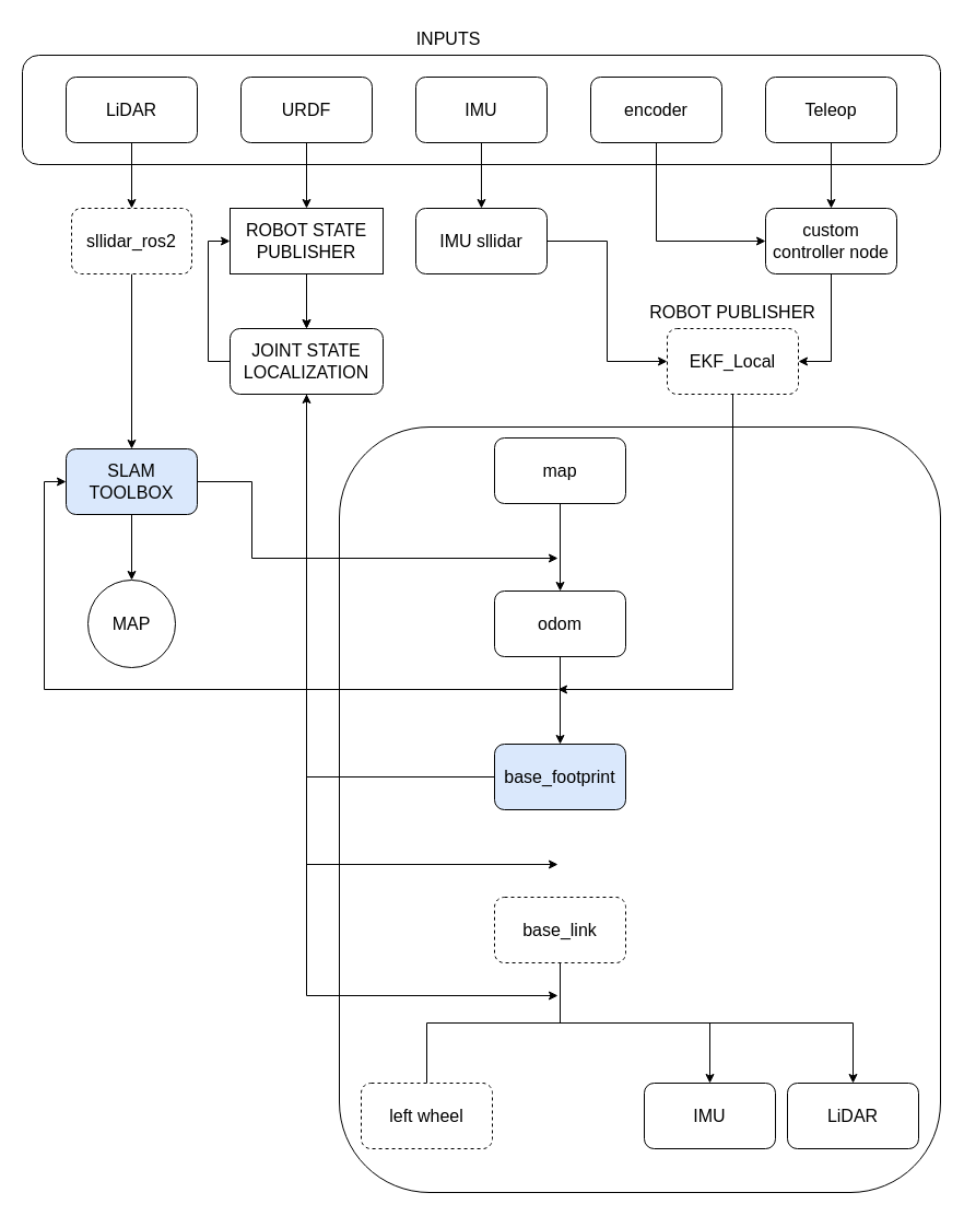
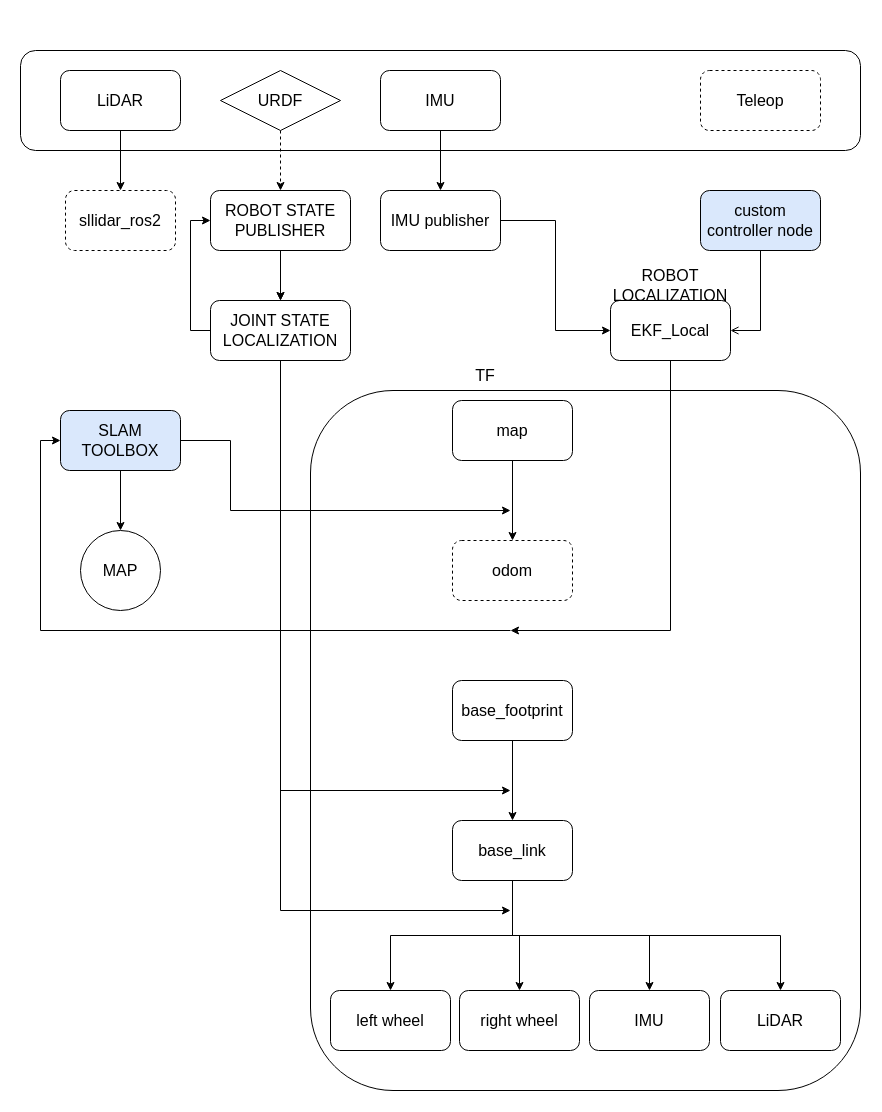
- <mxCell id="16" value="INPUTS" style="text;html=1;align=center;verticalAlign=middle;whiteSpace=wrap;rounded=0;fontSize=16;" vertex="1" parent="1"><mxGeometry x="380" y="20" width="60" height="30" as="geometry" /></mxCell>
- <mxCell id="11" value="URDF" style="rounded=1;whiteSpace=wrap;html=1;fontSize=16;" vertex="1" parent="1"><mxGeometry x="220" y="70" width="120" height="60" as="geometry" /></mxCell>
+ <mxCell id="11" value="URDF" style="rhombus;whiteSpace=wrap;html=1;fontSize=16;" vertex="1" parent="1"><mxGeometry x="220" y="70" width="120" height="60" as="geometry" /></mxCell>
- <mxCell id="5" value="encoder" style="rounded=1;whiteSpace=wrap;html=1;fontSize=16;" vertex="1" parent="1"><mxGeometry x="540" y="70" width="120" height="60" as="geometry" /></mxCell>
- <mxCell id="3" value="Teleop" style="rounded=1;whiteSpace=wrap;html=1;fontSize=16;" vertex="1" parent="1"><mxGeometry x="700" y="70" width="120" height="60" as="geometry" /></mxCell>
+ <mxCell id="3" value="Teleop" style="rounded=1;whiteSpace=wrap;html=1;fontSize=16;dashed=1;" vertex="1" parent="1"><mxGeometry x="700" y="70" width="120" height="60" as="geometry" /></mxCell>
- <mxCell id="10" value="" style="edgeStyle=orthogonalEdgeStyle;rounded=0;orthogonalLoop=1;jettySize=auto;html=1;fontSize=16;" edge="1" parent="1" source="11" target="21"><mxGeometry relative="1" as="geometry" /></mxCell>
+ <mxCell id="10" value="" style="edgeStyle=orthogonalEdgeStyle;rounded=0;orthogonalLoop=1;jettySize=auto;html=1;fontSize=16;dashed=1;" edge="1" parent="1" source="11" target="21"><mxGeometry relative="1" as="geometry" /></mxCell>
- <mxCell id="14" value="" style="edgeStyle=orthogonalEdgeStyle;rounded=0;orthogonalLoop=1;jettySize=auto;html=1;fontSize=16;" edge="1" parent="1" source="3" target="13"><mxGeometry relative="1" as="geometry" /></mxCell>
- <mxCell id="21" value="ROBOT STATE PUBLISHER" style="whiteSpace=wrap;html=1;fontSize=16;rounded=0;" vertex="1" parent="1"><mxGeometry x="210" y="190" width="140" height="60" as="geometry" /></mxCell>
+ <mxCell id="21" value="ROBOT STATE PUBLISHER" style="whiteSpace=wrap;html=1;rounded=1;fontSize=16;" vertex="1" parent="1"><mxGeometry x="210" y="190" width="140" height="60" as="geometry" /></mxCell>
- <mxCell id="19" value="IMU sllidar" style="whiteSpace=wrap;html=1;rounded=1;fontSize=16;" vertex="1" parent="1"><mxGeometry x="380" y="190" width="120" height="60" as="geometry" /></mxCell>
+ <mxCell id="19" value="IMU publisher" style="whiteSpace=wrap;html=1;rounded=1;fontSize=16;" vertex="1" parent="1"><mxGeometry x="380" y="190" width="120" height="60" as="geometry" /></mxCell>
- <mxCell id="4" style="edgeStyle=orthogonalEdgeStyle;rounded=0;orthogonalLoop=1;jettySize=auto;html=1;exitX=0.5;exitY=1;exitDx=0;exitDy=0;entryX=0;entryY=0.5;entryDx=0;entryDy=0;fontSize=16;" edge="1" parent="1" source="5" target="13"><mxGeometry relative="1" as="geometry" /></mxCell>
- <mxCell id="13" value="custom controller node" style="whiteSpace=wrap;html=1;rounded=1;fontSize=16;" vertex="1" parent="1"><mxGeometry x="700" y="190" width="120" height="60" as="geometry" /></mxCell>
+ <mxCell id="13" value="custom controller node" style="whiteSpace=wrap;html=1;rounded=1;fontSize=16;fillColor=#dae8fc;" vertex="1" parent="1"><mxGeometry x="700" y="190" width="120" height="60" as="geometry" /></mxCell>
- <mxCell id="17" value="ROBOT PUBLISHER" style="text;html=1;align=center;verticalAlign=middle;whiteSpace=wrap;rounded=0;fontSize=16;" vertex="1" parent="1"><mxGeometry x="585" y="270" width="170" height="30" as="geometry" /></mxCell>
+ <mxCell id="17" value="ROBOT LOCALIZATION" style="text;html=1;align=center;verticalAlign=middle;whiteSpace=wrap;rounded=0;fontSize=16;" vertex="1" parent="1"><mxGeometry x="585" y="270" width="170" height="30" as="geometry" /></mxCell>
- <mxCell id="24" style="edgeStyle=orthogonalEdgeStyle;rounded=0;orthogonalLoop=1;jettySize=auto;html=1;exitX=0.5;exitY=1;exitDx=0;exitDy=0;entryX=0.5;entryY=0;entryDx=0;entryDy=0;fontSize=16;" edge="1" parent="1" source="25" target="47"><mxGeometry relative="1" as="geometry"><mxPoint x="520" y="525" as="targetPoint" /></mxGeometry></mxCell>
- <mxCell id="15" value="EKF_Local" style="rounded=1;whiteSpace=wrap;html=1;fontSize=16;dashed=1;" vertex="1" parent="1"><mxGeometry x="610" y="300" width="120" height="60" as="geometry" /></mxCell>
+ <mxCell id="15" value="EKF_Local" style="rounded=1;whiteSpace=wrap;html=1;fontSize=16;" vertex="1" parent="1"><mxGeometry x="610" y="300" width="120" height="60" as="geometry" /></mxCell>
- <mxCell id="12" style="edgeStyle=orthogonalEdgeStyle;rounded=0;orthogonalLoop=1;jettySize=auto;html=1;exitX=0.5;exitY=1;exitDx=0;exitDy=0;entryX=1;entryY=0.5;entryDx=0;entryDy=0;fontSize=16;" edge="1" parent="1" source="13" target="15"><mxGeometry relative="1" as="geometry" /></mxCell>
+ <mxCell id="12" style="edgeStyle=orthogonalEdgeStyle;rounded=0;orthogonalLoop=1;jettySize=auto;html=1;exitX=0.5;exitY=1;exitDx=0;exitDy=0;entryX=1;entryY=0.5;entryDx=0;entryDy=0;fontSize=16;endArrow=open;" edge="1" parent="1" source="13" target="15"><mxGeometry relative="1" as="geometry" /></mxCell>
+ <mxCell id="29" value="TF" style="text;html=1;align=center;verticalAlign=middle;whiteSpace=wrap;rounded=0;fontSize=16;" vertex="1" parent="1"><mxGeometry x="455" y="360" width="60" height="30" as="geometry" /></mxCell>
- <mxCell id="33" value="odom" style="whiteSpace=wrap;html=1;rounded=1;fontSize=16;" vertex="1" parent="1"><mxGeometry x="452" y="540" width="120" height="60" as="geometry" /></mxCell>
+ <mxCell id="33" value="odom" style="whiteSpace=wrap;html=1;rounded=1;fontSize=16;dashed=1;" vertex="1" parent="1"><mxGeometry x="452" y="540" width="120" height="60" as="geometry" /></mxCell>
- <mxCell id="32" value="" style="edgeStyle=orthogonalEdgeStyle;rounded=0;orthogonalLoop=1;jettySize=auto;html=1;fontSize=16;" edge="1" parent="1" source="33" target="35"><mxGeometry relative="1" as="geometry" /></mxCell>
- <mxCell id="34" value="" style="edgeStyle=orthogonalEdgeStyle;rounded=0;orthogonalLoop=1;jettySize=auto;html=1;fontSize=16;" edge="1" parent="1" source="35" target="27"><mxGeometry relative="1" as="geometry" /></mxCell>
+ <mxCell id="34" value="" style="edgeStyle=orthogonalEdgeStyle;rounded=0;orthogonalLoop=1;jettySize=auto;html=1;fontSize=16;" edge="1" parent="1" source="35" target="40"><mxGeometry relative="1" as="geometry" /></mxCell>
- <mxCell id="35" value="base_footprint" style="whiteSpace=wrap;html=1;rounded=1;fontSize=16;fillColor=#dae8fc;" vertex="1" parent="1"><mxGeometry x="452" y="680" width="120" height="60" as="geometry" /></mxCell>
+ <mxCell id="35" value="base_footprint" style="whiteSpace=wrap;html=1;rounded=1;fontSize=16;" vertex="1" parent="1"><mxGeometry x="452" y="680" width="120" height="60" as="geometry" /></mxCell>
- <mxCell id="40" value="base_link" style="whiteSpace=wrap;html=1;rounded=1;fontSize=16;dashed=1;" vertex="1" parent="1"><mxGeometry x="452" y="820" width="120" height="60" as="geometry" /></mxCell>
+ <mxCell id="40" value="base_link" style="whiteSpace=wrap;html=1;rounded=1;fontSize=16;" vertex="1" parent="1"><mxGeometry x="452" y="820" width="120" height="60" as="geometry" /></mxCell>
+ <mxCell id="36" style="edgeStyle=orthogonalEdgeStyle;rounded=0;orthogonalLoop=1;jettySize=auto;html=1;exitX=0.5;exitY=1;exitDx=0;exitDy=0;entryX=0.5;entryY=0;entryDx=0;entryDy=0;fontSize=16;" edge="1" parent="1" source="40" target="43"><mxGeometry relative="1" as="geometry" /></mxCell>
- <mxCell id="37" style="edgeStyle=orthogonalEdgeStyle;rounded=0;orthogonalLoop=1;jettySize=auto;html=1;exitX=0.5;exitY=1;exitDx=0;exitDy=0;entryX=0.5;entryY=0;entryDx=0;entryDy=0;fontSize=16;endArrow=none;" edge="1" parent="1" source="40" target="41"><mxGeometry relative="1" as="geometry" /></mxCell>
+ <mxCell id="37" style="edgeStyle=orthogonalEdgeStyle;rounded=0;orthogonalLoop=1;jettySize=auto;html=1;exitX=0.5;exitY=1;exitDx=0;exitDy=0;entryX=0.5;entryY=0;entryDx=0;entryDy=0;fontSize=16;" edge="1" parent="1" source="40" target="41"><mxGeometry relative="1" as="geometry" /></mxCell>
- <mxCell id="41" value="left wheel" style="whiteSpace=wrap;html=1;rounded=1;fontSize=16;dashed=1;" vertex="1" parent="1"><mxGeometry x="330" y="990" width="120" height="60" as="geometry" /></mxCell>
+ <mxCell id="41" value="left wheel" style="whiteSpace=wrap;html=1;rounded=1;fontSize=16;" vertex="1" parent="1"><mxGeometry x="330" y="990" width="120" height="60" as="geometry" /></mxCell>
+ <mxCell id="43" value="right wheel" style="whiteSpace=wrap;html=1;rounded=1;fontSize=16;" vertex="1" parent="1"><mxGeometry x="459" y="990" width="120" height="60" as="geometry" /></mxCell>
